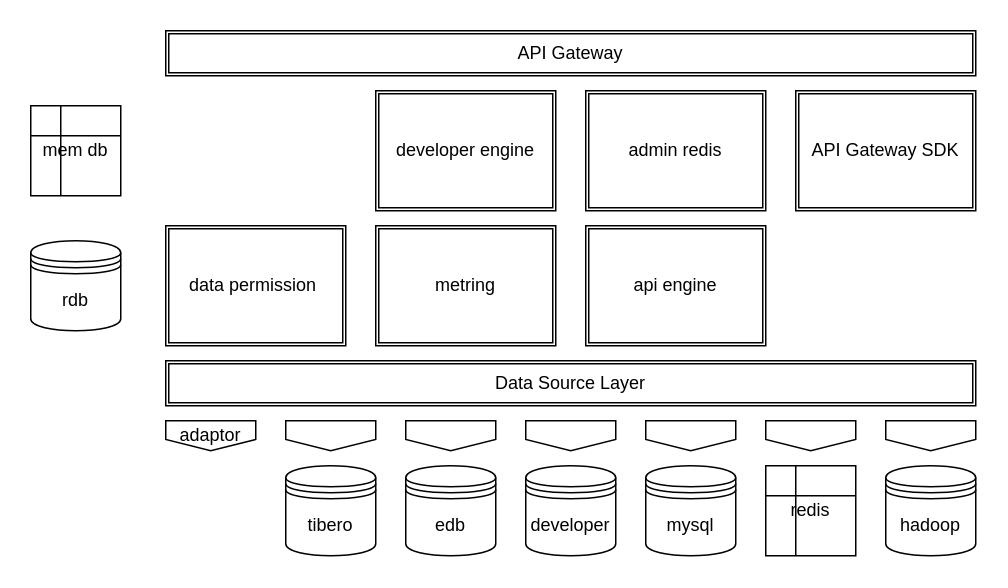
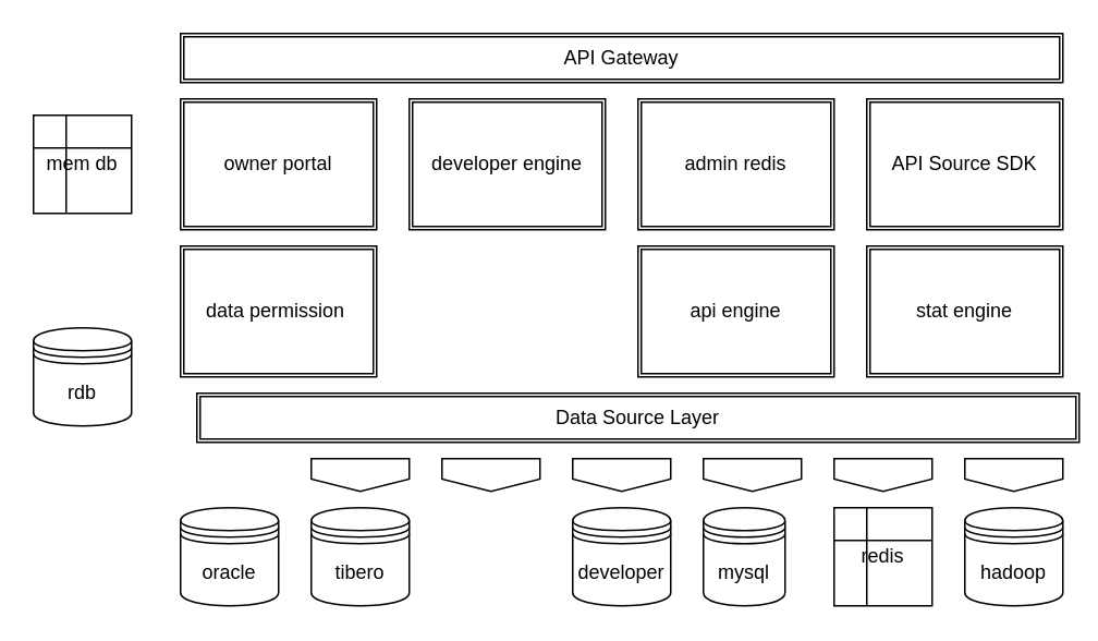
+ <mxCell id="20" value="owner portal" style="shape=ext;double=1;rounded=0;whiteSpace=wrap;html=1;" vertex="1" parent="1"><mxGeometry x="110" y="60" width="120" height="80" as="geometry" /></mxCell>
- <mxCell id="25" value="API Gateway SDK" style="shape=ext;double=1;rounded=0;whiteSpace=wrap;html=1;" vertex="1" parent="1"><mxGeometry x="530" y="60" width="120" height="80" as="geometry" /></mxCell>
+ <mxCell id="25" value="API Source SDK" style="shape=ext;double=1;rounded=0;whiteSpace=wrap;html=1;" vertex="1" parent="1"><mxGeometry x="530" y="60" width="120" height="80" as="geometry" /></mxCell>
- <mxCell id="26" value="rdb" style="shape=datastore;whiteSpace=wrap;html=1;" vertex="1" parent="1"><mxGeometry x="20" y="160" width="60" height="60" as="geometry" /></mxCell>
+ <mxCell id="26" value="rdb" style="shape=datastore;whiteSpace=wrap;html=1;" vertex="1" parent="1"><mxGeometry x="20" y="200" width="60" height="60" as="geometry" /></mxCell>
- <mxCell id="18" value="metring" style="shape=ext;double=1;rounded=0;whiteSpace=wrap;html=1;" vertex="1" parent="1"><mxGeometry x="250" y="150" width="120" height="80" as="geometry" /></mxCell>
+ <mxCell id="23" value="stat engine" style="shape=ext;double=1;rounded=0;whiteSpace=wrap;html=1;" vertex="1" parent="1"><mxGeometry x="530" y="150" width="120" height="80" as="geometry" /></mxCell>
- <mxCell id="14" value="Data Source Layer" style="shape=ext;double=1;rounded=0;whiteSpace=wrap;html=1;" vertex="1" parent="1"><mxGeometry x="110" y="240" width="540" height="30" as="geometry" /></mxCell>
+ <mxCell id="14" value="Data Source Layer" style="shape=ext;double=1;rounded=0;whiteSpace=wrap;html=1;" vertex="1" parent="1"><mxGeometry x="120" y="240" width="540" height="30" as="geometry" /></mxCell>
- <mxCell id="8" value="adaptor" style="shape=offPageConnector;whiteSpace=wrap;html=1;" vertex="1" parent="1"><mxGeometry x="110" y="280" width="60" height="20" as="geometry" /></mxCell>
+ <mxCell id="2" value="oracle" style="shape=datastore;whiteSpace=wrap;html=1;" vertex="1" parent="1"><mxGeometry x="110" y="310" width="60" height="60" as="geometry" /></mxCell>
- <mxCell id="3" value="edb" style="shape=datastore;whiteSpace=wrap;html=1;" vertex="1" parent="1"><mxGeometry x="270" y="310" width="60" height="60" as="geometry" /></mxCell>
- <mxCell id="7" value="mysql" style="shape=datastore;whiteSpace=wrap;html=1;" vertex="1" parent="1"><mxGeometry x="430" y="310" width="60" height="60" as="geometry" /></mxCell>
+ <mxCell id="7" value="mysql" style="shape=datastore;whiteSpace=wrap;html=1;" vertex="1" parent="1"><mxGeometry x="430" y="310" width="50" height="60" as="geometry" /></mxCell>
